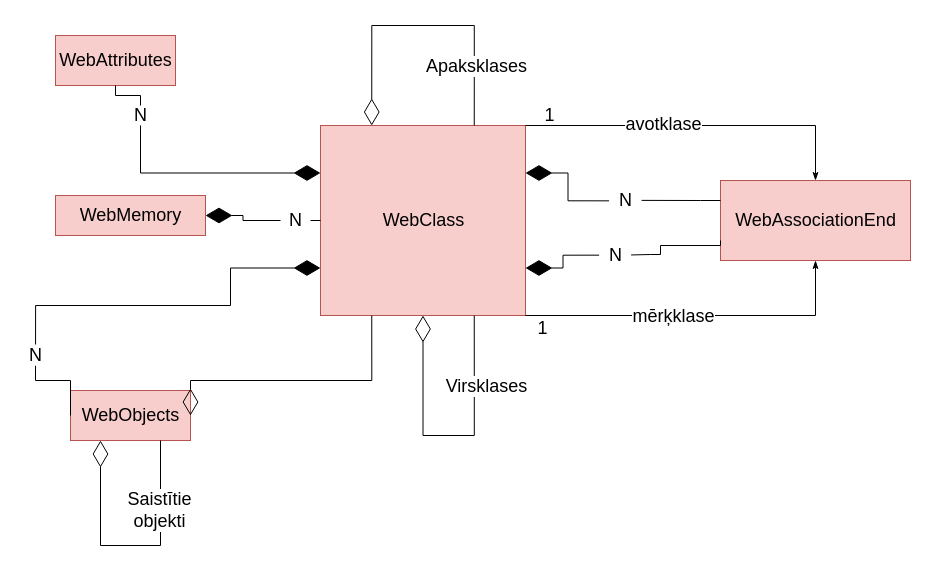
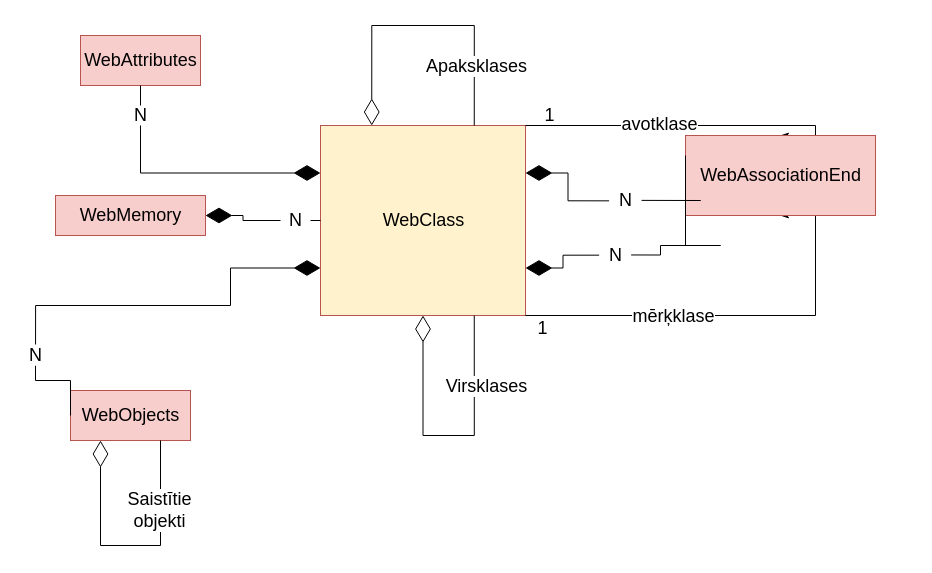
- <mxCell id="6" value="&lt;font style=&quot;font-size: 18px&quot;&gt;WebAttributes&lt;/font&gt;" style="html=1;fillColor=#f8cecc;strokeColor=#b85450;" parent="1" vertex="1"><mxGeometry x="55" y="30" width="120" height="50" as="geometry" /></mxCell>
+ <mxCell id="6" value="&lt;font style=&quot;font-size: 18px&quot;&gt;WebAttributes&lt;/font&gt;" style="html=1;fillColor=#f8cecc;strokeColor=#b85450;" parent="1" vertex="1"><mxGeometry x="80" y="30" width="120" height="50" as="geometry" /></mxCell>
- <mxCell id="4" value="&lt;font style=&quot;font-size: 18px&quot;&gt;WebClass&lt;/font&gt;" style="html=1;fillColor=#f8cecc;strokeColor=#b85450;" parent="1" vertex="1"><mxGeometry x="320" y="120" width="205" height="190" as="geometry" /></mxCell>
+ <mxCell id="4" value="&lt;font style=&quot;font-size: 18px&quot;&gt;WebClass&lt;/font&gt;" style="html=1;fillColor=#fff2cc;strokeColor=#b85450;" parent="1" vertex="1"><mxGeometry x="320" y="120" width="205" height="190" as="geometry" /></mxCell>
- <mxCell id="14" value="&lt;font style=&quot;font-size: 18px&quot;&gt;WebAssociationEnd&lt;/font&gt;" style="html=1;fillColor=#f8cecc;strokeColor=#b85450;" parent="1" vertex="1"><mxGeometry x="720" y="175" width="190" height="80" as="geometry" /></mxCell>
+ <mxCell id="14" value="&lt;font style=&quot;font-size: 18px&quot;&gt;WebAssociationEnd&lt;/font&gt;" style="html=1;fillColor=#f8cecc;strokeColor=#b85450;" parent="1" vertex="1"><mxGeometry x="685" y="130" width="190" height="80" as="geometry" /></mxCell>
- <mxCell id="15" value="" style="endArrow=diamondThin;endFill=0;endSize=24;html=1;rounded=0;edgeStyle=orthogonalEdgeStyle;entryX=1;entryY=0.5;entryDx=0;entryDy=0;exitX=0.25;exitY=1;exitDx=0;exitDy=0;" parent="1" source="4" target="7" edge="1"><mxGeometry width="160" relative="1" as="geometry"><mxPoint x="140" y="430" as="sourcePoint" /><mxPoint x="295" y="252.5" as="targetPoint" /><Array as="points"><mxPoint x="371" y="375" /></Array></mxGeometry></mxCell>
